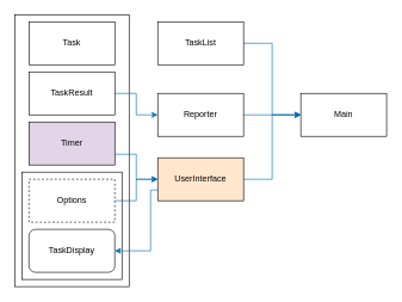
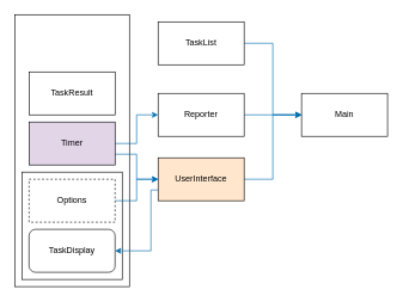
- <mxCell id="7" value="&lt;div&gt;Task&lt;/div&gt;" style="rounded=0;whiteSpace=wrap;html=1;" vertex="1" parent="1"><mxGeometry x="40" y="30" width="120" height="60" as="geometry" /></mxCell>
- <mxCell id="10" style="edgeStyle=orthogonalEdgeStyle;rounded=0;orthogonalLoop=1;jettySize=auto;html=1;exitX=1;exitY=0.5;exitDx=0;exitDy=0;entryX=0;entryY=0.5;entryDx=0;entryDy=0;fillColor=#1ba1e2;strokeColor=#006EAF;" edge="1" parent="1" source="11" target="13"><mxGeometry relative="1" as="geometry" /></mxCell>
+ <mxCell id="19" style="edgeStyle=orthogonalEdgeStyle;rounded=0;orthogonalLoop=1;jettySize=auto;html=1;exitX=1;exitY=0.5;exitDx=0;exitDy=0;entryX=0;entryY=0.5;entryDx=0;entryDy=0;fillColor=#1ba1e2;strokeColor=#006EAF;" edge="1" parent="1" source="20" target="13"><mxGeometry relative="1" as="geometry" /></mxCell>
